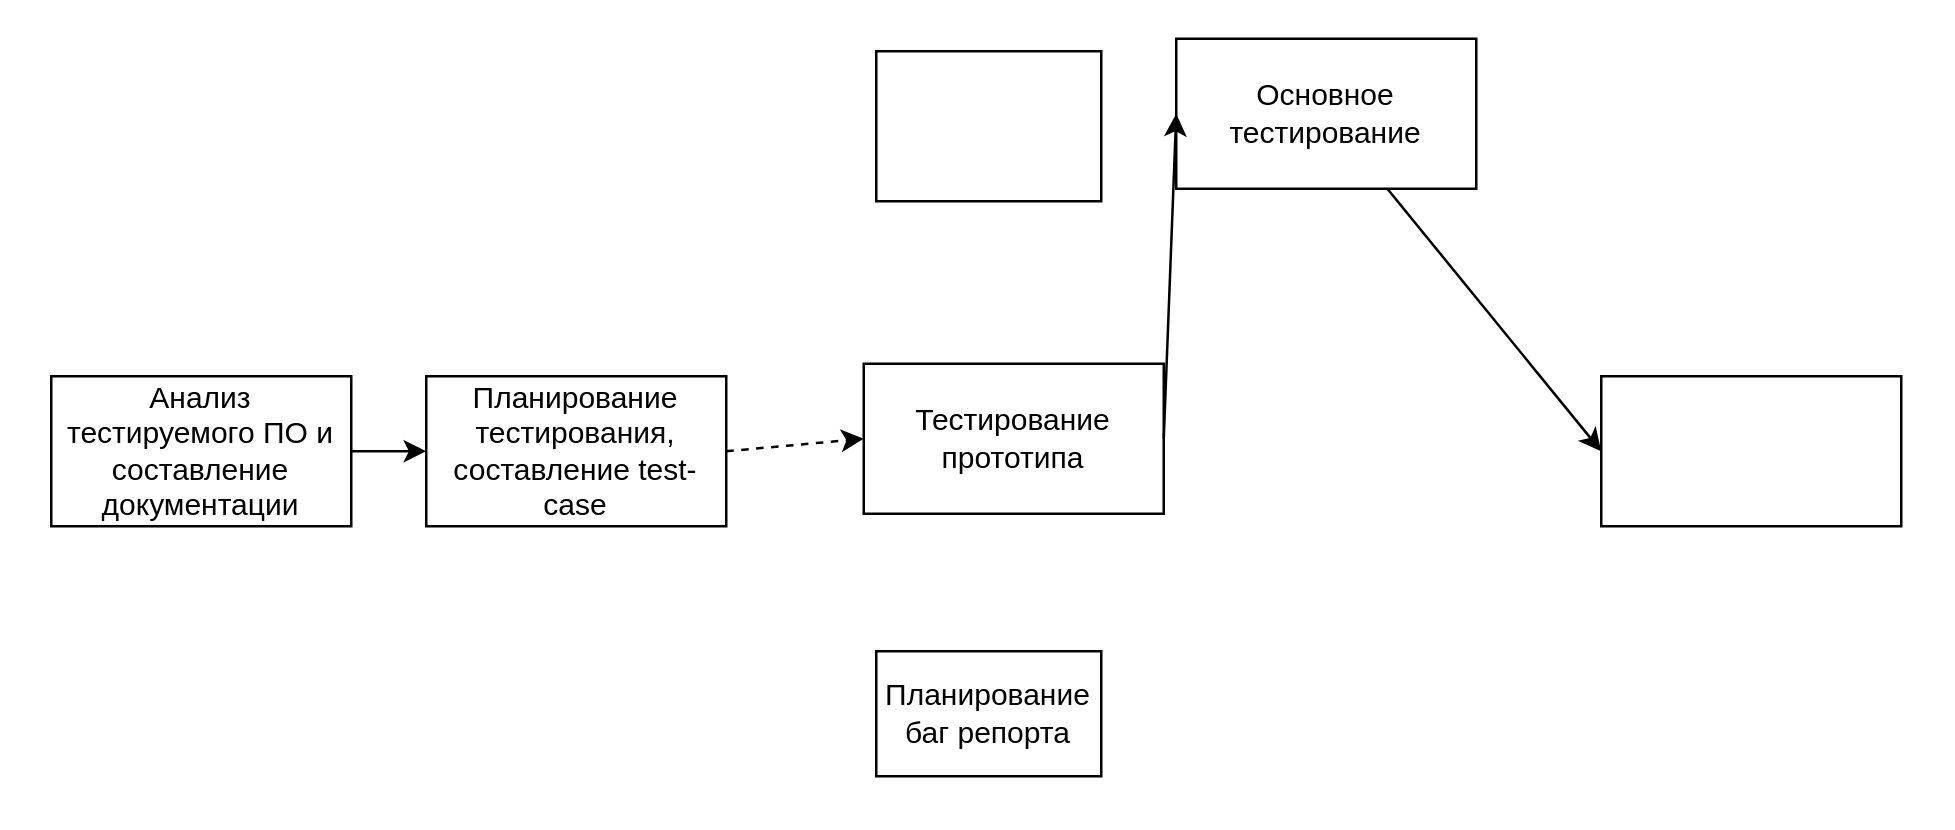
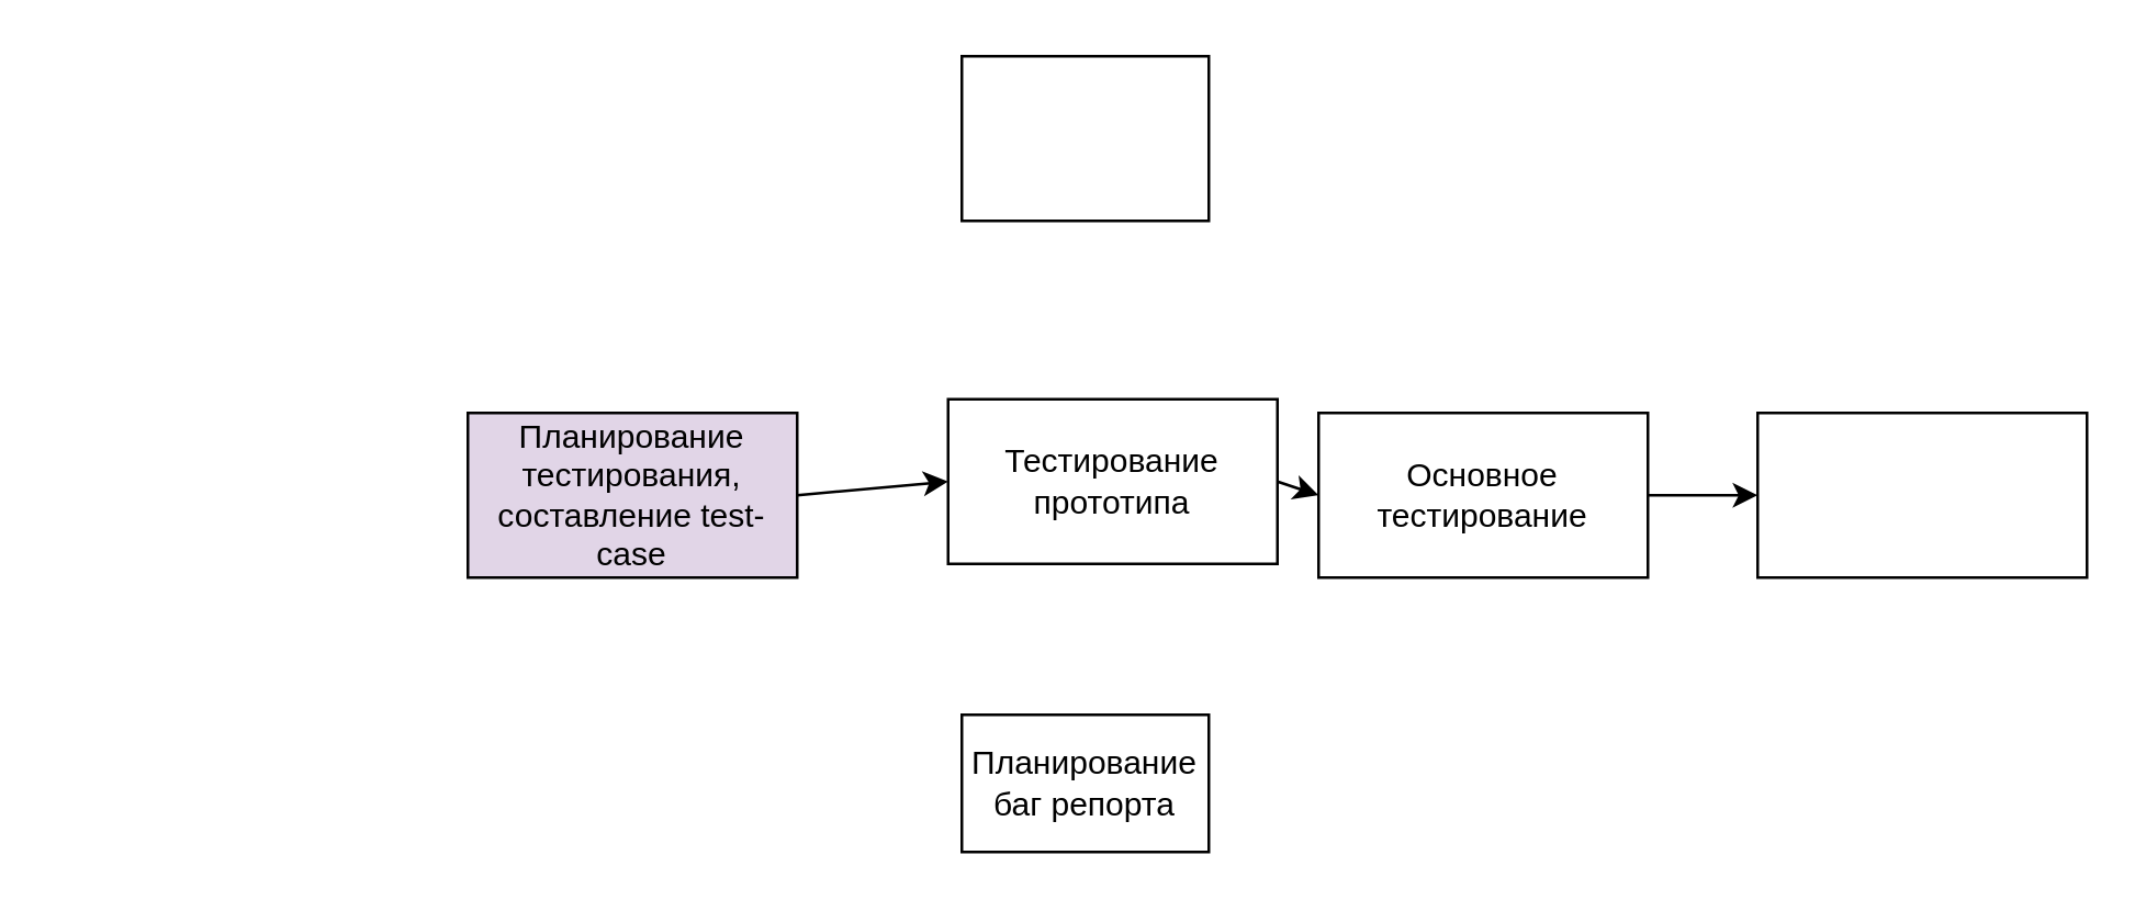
- <mxCell id="6" value="&lt;span&gt;Основное тестирование&lt;/span&gt;" style="rounded=0;whiteSpace=wrap;html=1;" vertex="1" parent="1"><mxGeometry x="470" y="15" width="120" height="60" as="geometry" /></mxCell>
+ <mxCell id="6" value="&lt;span&gt;Основное тестирование&lt;/span&gt;" style="rounded=0;whiteSpace=wrap;html=1;" vertex="1" parent="1"><mxGeometry x="480" y="150" width="120" height="60" as="geometry" /></mxCell>
- <mxCell id="10" value="" style="endArrow=classic;html=1;entryX=0;entryY=0.5;entryDx=0;entryDy=0;exitX=1;exitY=0.5;exitDx=0;exitDy=0;dashed=1;" edge="1" parent="1" source="2" target="5"><mxGeometry width="50" height="50" relative="1" as="geometry"><mxPoint x="210" y="380" as="sourcePoint" /><mxPoint x="260" y="330" as="targetPoint" /></mxGeometry></mxCell>
+ <mxCell id="10" value="" style="endArrow=classic;html=1;entryX=0;entryY=0.5;entryDx=0;entryDy=0;exitX=1;exitY=0.5;exitDx=0;exitDy=0;" edge="1" parent="1" source="2" target="5"><mxGeometry width="50" height="50" relative="1" as="geometry"><mxPoint x="210" y="380" as="sourcePoint" /><mxPoint x="260" y="330" as="targetPoint" /></mxGeometry></mxCell>
- <mxCell id="4" value="Анализ тестируемого ПО и составление документации" style="rounded=0;whiteSpace=wrap;html=1;" vertex="1" parent="1"><mxGeometry x="20" y="150" width="120" height="60" as="geometry" /></mxCell>
- <mxCell id="9" value="" style="endArrow=classic;html=1;entryX=0;entryY=0.5;entryDx=0;entryDy=0;exitX=1;exitY=0.5;exitDx=0;exitDy=0;" edge="1" parent="1" source="4" target="2"><mxGeometry width="50" height="50" relative="1" as="geometry"><mxPoint x="0" y="550" as="sourcePoint" /><mxPoint x="50" y="500" as="targetPoint" /></mxGeometry></mxCell>
- <mxCell id="2" value="Планирование тестирования, составление test-case" style="rounded=0;whiteSpace=wrap;html=1;" vertex="1" parent="1"><mxGeometry x="170" y="150" width="120" height="60" as="geometry" /></mxCell>
+ <mxCell id="2" value="Планирование тестирования, составление test-case" style="rounded=0;whiteSpace=wrap;html=1;fillColor=#e1d5e7;" vertex="1" parent="1"><mxGeometry x="170" y="150" width="120" height="60" as="geometry" /></mxCell>
